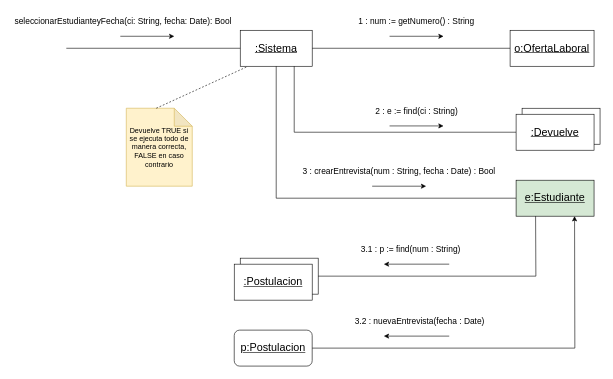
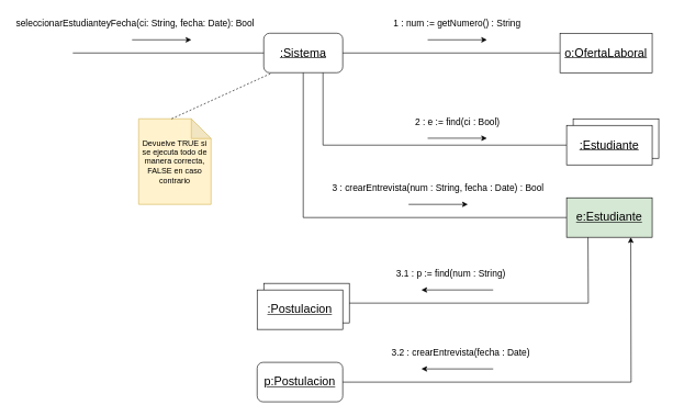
- <mxCell id="2" value="&lt;font style=&quot;font-size: 18px;&quot;&gt;&lt;u&gt;:Sistema&lt;/u&gt;&lt;/font&gt;" style="rounded=0;whiteSpace=wrap;html=1;" parent="1" vertex="1"><mxGeometry x="400" y="50" width="120" height="60" as="geometry" /></mxCell>
+ <mxCell id="2" value="&lt;font style=&quot;font-size: 18px;&quot;&gt;&lt;u&gt;:Sistema&lt;/u&gt;&lt;/font&gt;" style="whiteSpace=wrap;html=1;rounded=1;" parent="1" vertex="1"><mxGeometry x="400" y="50" width="120" height="60" as="geometry" /></mxCell>
- <mxCell id="7" value="&lt;font style=&quot;font-size: 14px;&quot;&gt;2 : e := find(ci : String)&lt;/font&gt;" style="text;html=1;align=center;verticalAlign=middle;resizable=0;points=[];autosize=1;strokeColor=none;fillColor=none;" parent="1" vertex="1"><mxGeometry x="614" y="170" width="160" height="30" as="geometry" /></mxCell>
+ <mxCell id="7" value="&lt;font style=&quot;font-size: 14px;&quot;&gt;2 : e := find(ci : Bool)&lt;/font&gt;" style="text;html=1;align=center;verticalAlign=middle;resizable=0;points=[];autosize=1;strokeColor=none;fillColor=none;" parent="1" vertex="1"><mxGeometry x="614" y="170" width="160" height="30" as="geometry" /></mxCell>
- <mxCell id="16" value="&lt;span style=&quot;font-size: 18px;&quot;&gt;&lt;u&gt;:Devuelve&lt;/u&gt;&lt;/span&gt;" style="rounded=0;whiteSpace=wrap;html=1;" parent="1" vertex="1"><mxGeometry x="860" y="190" width="130" height="60" as="geometry" /></mxCell>
+ <mxCell id="16" value="&lt;span style=&quot;font-size: 18px;&quot;&gt;&lt;u&gt;:Estudiante&lt;/u&gt;&lt;/span&gt;" style="rounded=0;whiteSpace=wrap;html=1;" parent="1" vertex="1"><mxGeometry x="860" y="190" width="130" height="60" as="geometry" /></mxCell>
- <mxCell id="26" value="&lt;font style=&quot;font-size: 14px;&quot;&gt;3.2 : nuevaEntrevista(fecha : Date)&lt;/font&gt;" style="text;html=1;align=center;verticalAlign=middle;resizable=0;points=[];autosize=1;strokeColor=none;fillColor=none;" parent="1" vertex="1"><mxGeometry x="579" y="520" width="240" height="30" as="geometry" /></mxCell>
+ <mxCell id="26" value="&lt;font style=&quot;font-size: 14px;&quot;&gt;3.2 : crearEntrevista(fecha : Date)&lt;/font&gt;" style="text;html=1;align=center;verticalAlign=middle;resizable=0;points=[];autosize=1;strokeColor=none;fillColor=none;" parent="1" vertex="1"><mxGeometry x="579" y="520" width="240" height="30" as="geometry" /></mxCell>
